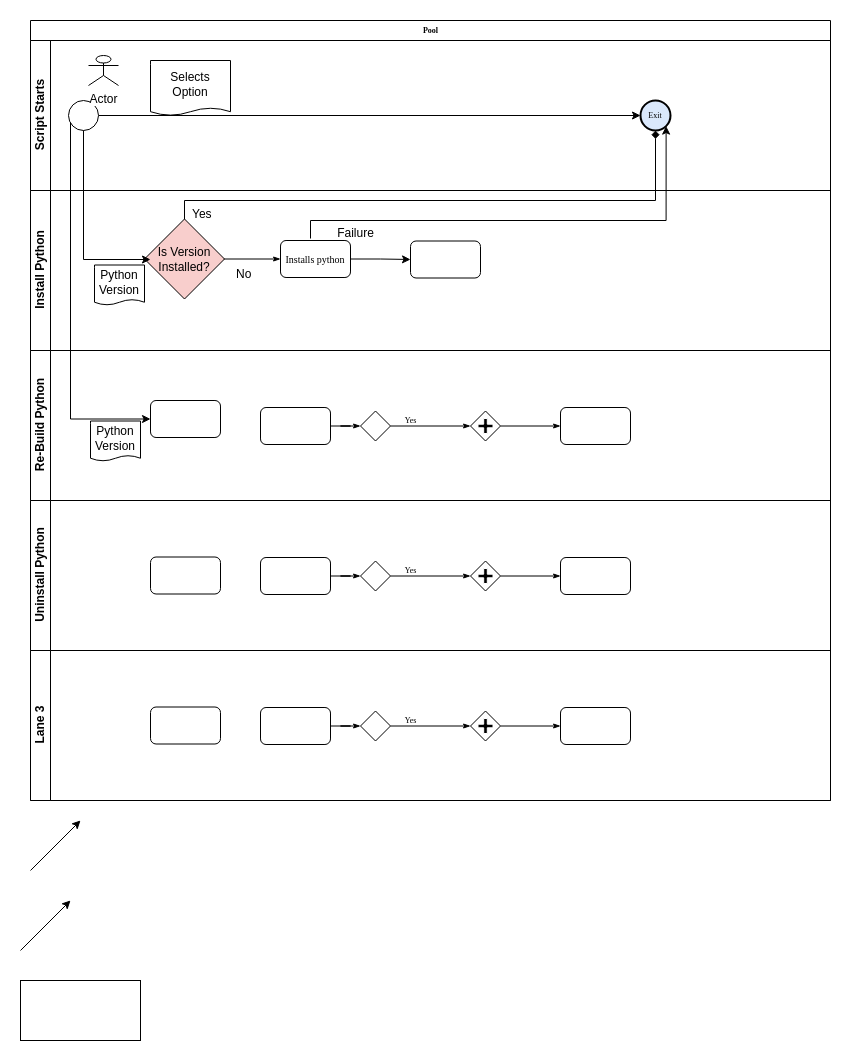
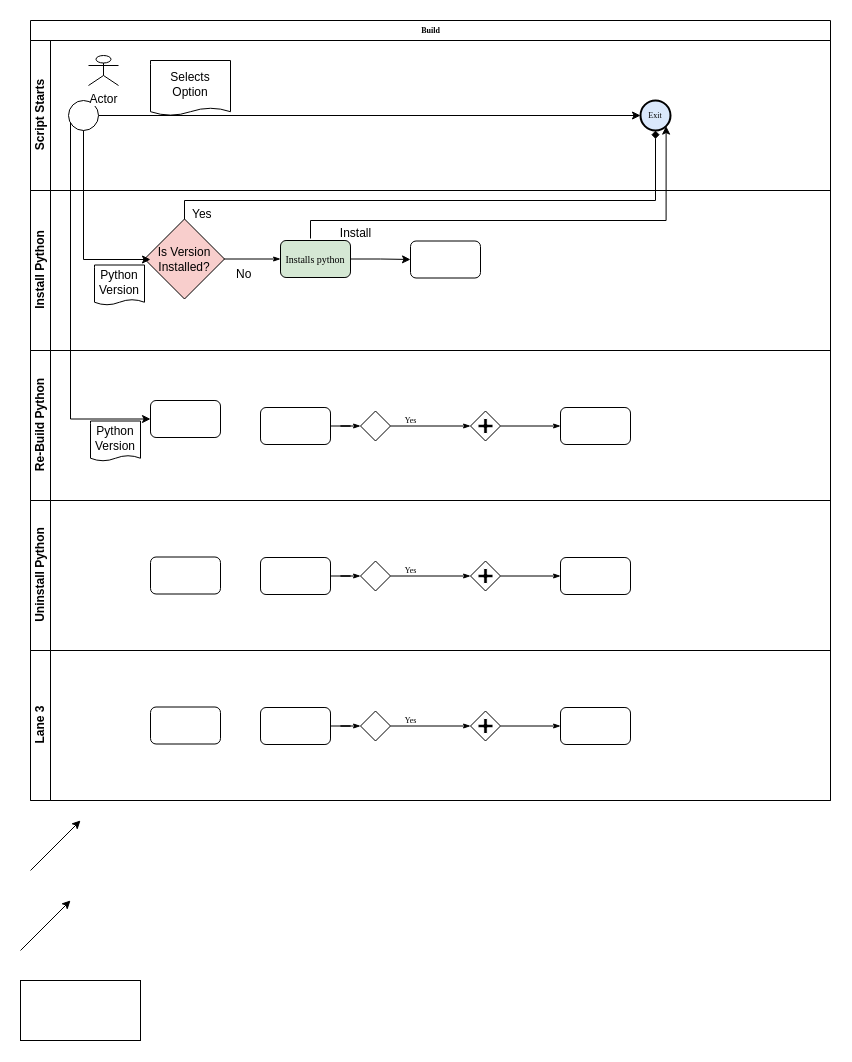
- <mxCell id="2" value="Pool" style="swimlane;html=1;childLayout=stackLayout;horizontal=1;startSize=20;horizontalStack=0;rounded=0;shadow=0;labelBackgroundColor=none;strokeWidth=1;fontFamily=Verdana;fontSize=8;align=center;" vertex="1" parent="1"><mxGeometry x="30" y="20" width="800" height="780" as="geometry" /></mxCell>
+ <mxCell id="2" value="Build" style="swimlane;html=1;childLayout=stackLayout;horizontal=1;startSize=20;horizontalStack=0;rounded=0;shadow=0;labelBackgroundColor=none;strokeWidth=1;fontFamily=Verdana;fontSize=8;align=center;" vertex="1" parent="1"><mxGeometry x="30" y="20" width="800" height="780" as="geometry" /></mxCell>
- <mxCell id="15" value="Failure" style="text;html=1;align=center;verticalAlign=middle;resizable=0;points=[];;autosize=1;" vertex="1" parent="9"><mxGeometry x="300" y="32.5" width="50" height="20" as="geometry" /></mxCell>
+ <mxCell id="15" value="Install" style="text;html=1;align=center;verticalAlign=middle;resizable=0;points=[];;autosize=1;" vertex="1" parent="9"><mxGeometry x="300" y="32.5" width="50" height="20" as="geometry" /></mxCell>
- <mxCell id="17" value="&lt;font style=&quot;font-size: 10px&quot;&gt;Installs python&lt;/font&gt;" style="rounded=1;whiteSpace=wrap;html=1;shadow=0;labelBackgroundColor=none;strokeWidth=1;fontFamily=Verdana;fontSize=8;align=center;" vertex="1" parent="9"><mxGeometry x="250" y="50" width="70" height="37" as="geometry" /></mxCell>
+ <mxCell id="17" value="&lt;font style=&quot;font-size: 10px&quot;&gt;Installs python&lt;/font&gt;" style="rounded=1;whiteSpace=wrap;html=1;shadow=0;labelBackgroundColor=none;strokeWidth=1;fontFamily=Verdana;fontSize=8;align=center;fillColor=#d5e8d4;" vertex="1" parent="9"><mxGeometry x="250" y="50" width="70" height="37" as="geometry" /></mxCell>
